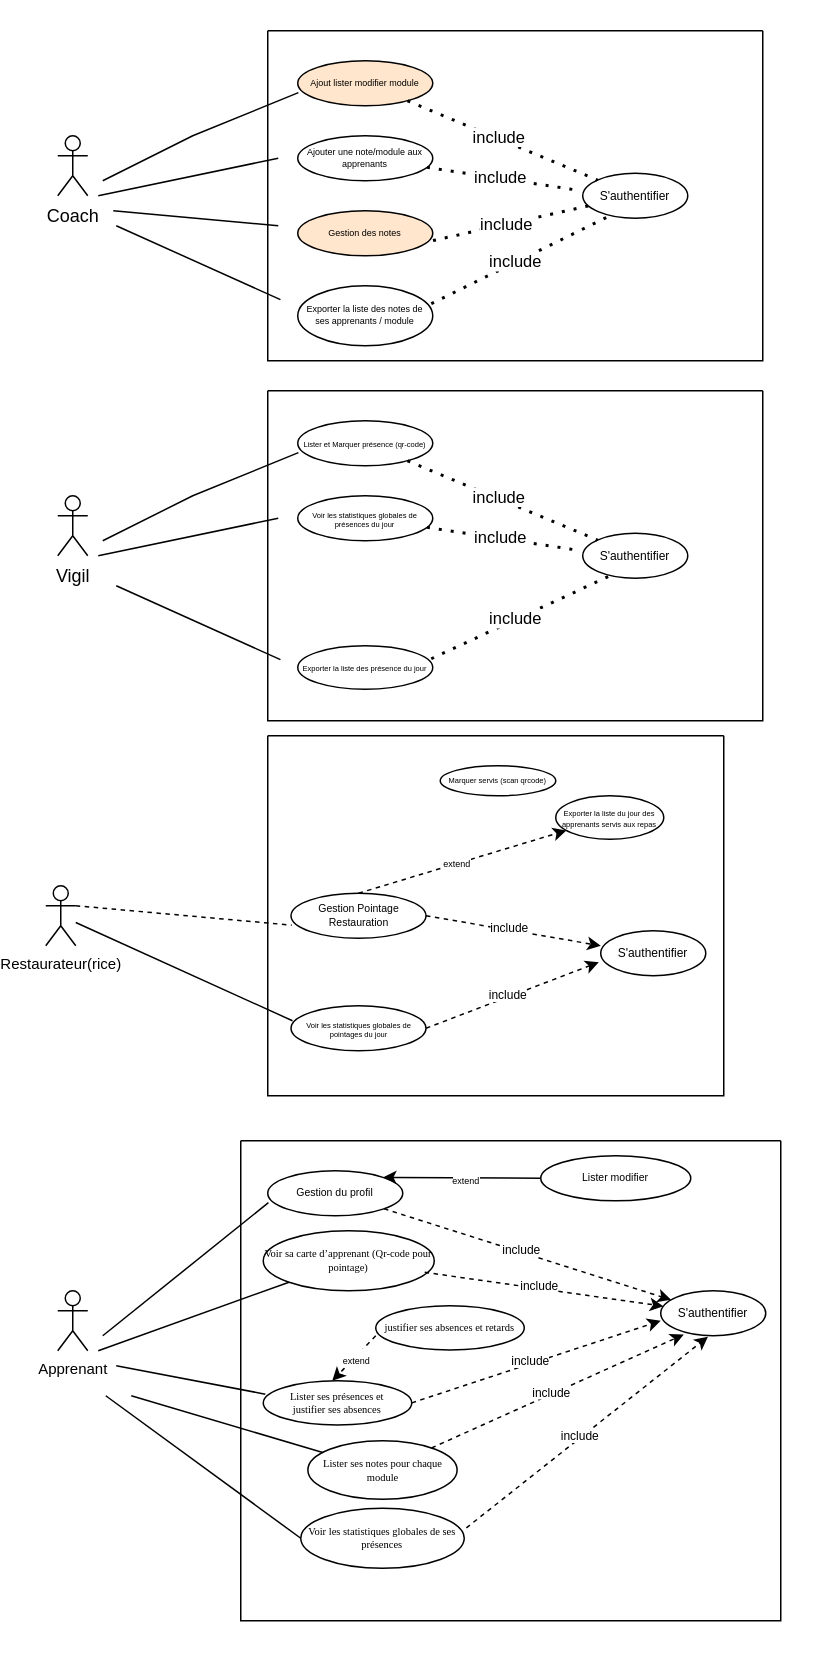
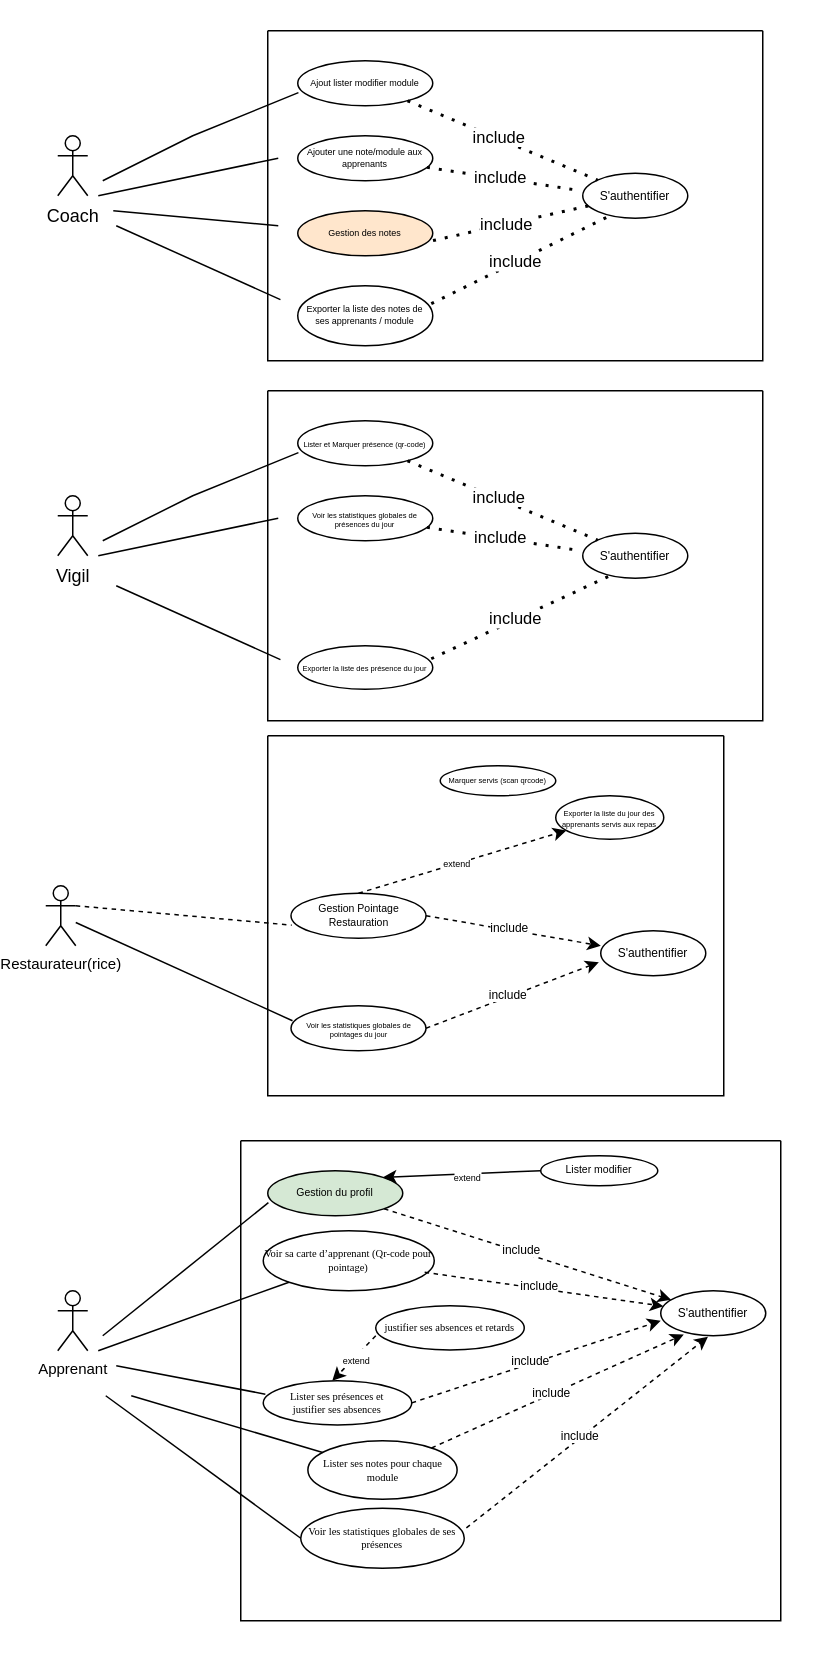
- <mxCell id="4" value="Ajout lister modifier module" style="ellipse;whiteSpace=wrap;html=1;fontSize=6;fillColor=#ffe6cc;" parent="3" vertex="1"><mxGeometry x="20" y="20" width="90" height="30" as="geometry" /></mxCell>
+ <mxCell id="4" value="Ajout lister modifier module" style="ellipse;whiteSpace=wrap;html=1;fontSize=6;" parent="3" vertex="1"><mxGeometry x="20" y="20" width="90" height="30" as="geometry" /></mxCell>
- <mxCell id="63" value="&lt;span style=&quot;line-height: 115%;&quot;&gt;Lister modifier&lt;/span&gt;" style="ellipse;whiteSpace=wrap;html=1;fontSize=7;" parent="52" vertex="1"><mxGeometry x="200" y="10" width="100" height="30" as="geometry" /></mxCell>
+ <mxCell id="63" value="&lt;span style=&quot;line-height: 115%;&quot;&gt;Lister modifier&lt;/span&gt;" style="ellipse;whiteSpace=wrap;html=1;fontSize=7;" parent="52" vertex="1"><mxGeometry x="200" y="10" width="78" height="20" as="geometry" /></mxCell>
- <mxCell id="53" value="&lt;span style=&quot;line-height: 115%;&quot;&gt;Gestion du profil&lt;/span&gt;" style="ellipse;whiteSpace=wrap;html=1;fontSize=7;" parent="52" vertex="1"><mxGeometry x="18" y="20" width="90" height="30" as="geometry" /></mxCell>
+ <mxCell id="53" value="&lt;span style=&quot;line-height: 115%;&quot;&gt;Gestion du profil&lt;/span&gt;" style="ellipse;whiteSpace=wrap;html=1;fontSize=7;fillColor=#d5e8d4;" parent="52" vertex="1"><mxGeometry x="18" y="20" width="90" height="30" as="geometry" /></mxCell>
